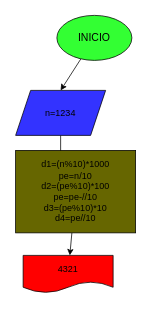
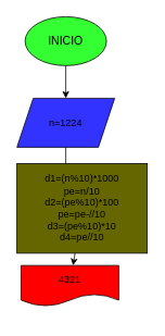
- <mxCell id="7" value="&lt;font style=&quot;font-size: 14px;&quot;&gt;INICIO&lt;/font&gt;" style="ellipse;whiteSpace=wrap;html=1;fillColor=#33FF33;" parent="1" vertex="1"><mxGeometry x="75" y="20" width="100" height="60" as="geometry" /></mxCell>
+ <mxCell id="7" value="&lt;font style=&quot;font-size: 14px;&quot;&gt;INICIO&lt;/font&gt;" style="ellipse;whiteSpace=wrap;html=1;fillColor=#33FF33;" parent="1" vertex="1"><mxGeometry x="30" y="20" width="100" height="60" as="geometry" /></mxCell>
- <mxCell id="4" value="n=1234" style="shape=parallelogram;perimeter=parallelogramPerimeter;whiteSpace=wrap;html=1;fixedSize=1;fillColor=#3333FF;" parent="1" vertex="1"><mxGeometry x="20" y="120" width="120" height="60" as="geometry" /></mxCell>
+ <mxCell id="4" value="n=1224" style="shape=parallelogram;perimeter=parallelogramPerimeter;whiteSpace=wrap;html=1;fixedSize=1;fillColor=#3333FF;" parent="1" vertex="1"><mxGeometry x="20" y="120" width="120" height="60" as="geometry" /></mxCell>
- <mxCell id="6" value="4321" style="shape=document;whiteSpace=wrap;html=1;boundedLbl=1;fillColor=#FF0000;" parent="1" vertex="1"><mxGeometry x="30" y="340" width="120" height="50" as="geometry" /></mxCell>
+ <mxCell id="6" value="4321" style="shape=document;whiteSpace=wrap;html=1;boundedLbl=1;fillColor=#FF0000;" parent="1" vertex="1"><mxGeometry x="25" y="325" width="120" height="50" as="geometry" /></mxCell>
